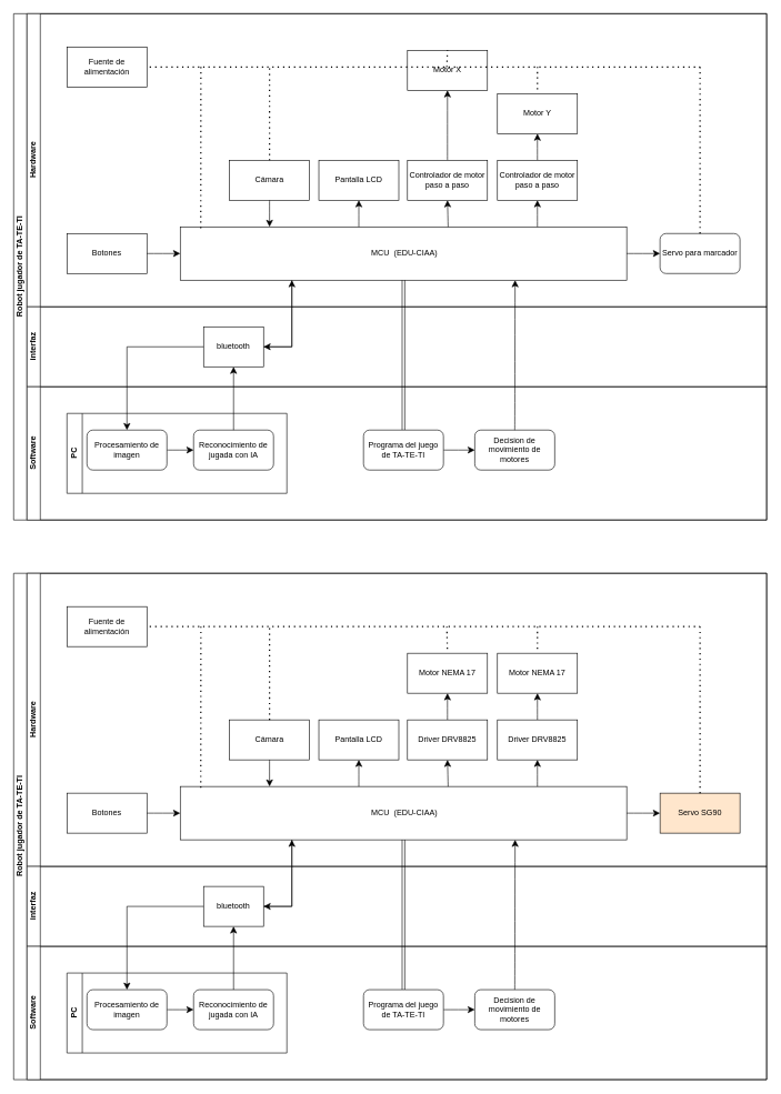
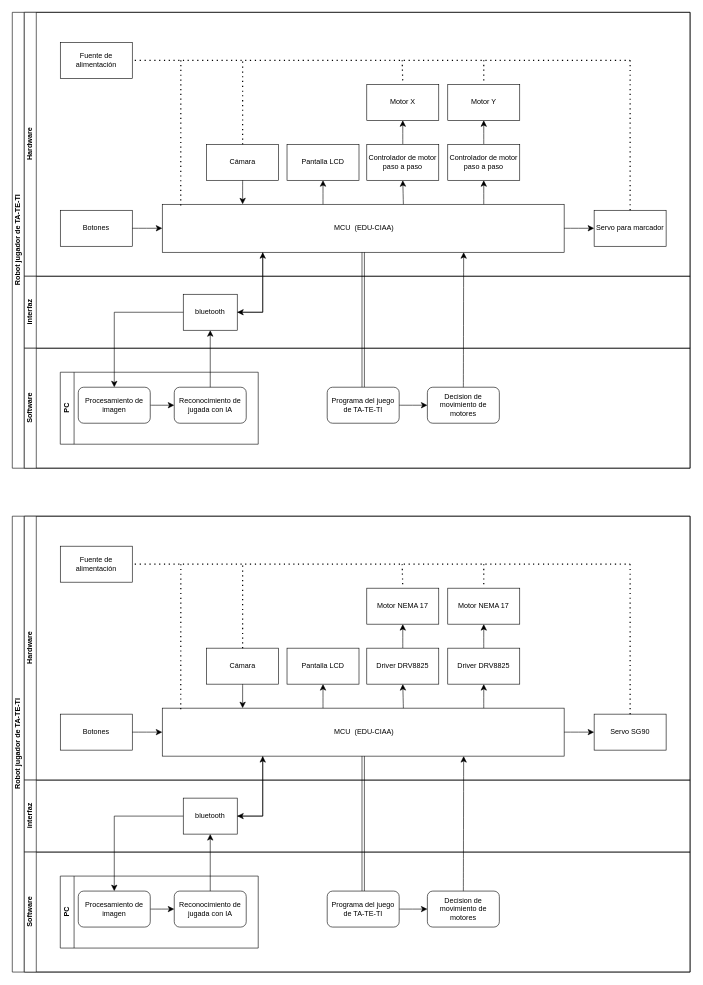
- <mxCell id="7" value="Motor X" style="rounded=0;whiteSpace=wrap;html=1;" parent="3" vertex="1"><mxGeometry x="571" y="55" width="120" height="60" as="geometry" /></mxCell>
+ <mxCell id="7" value="Motor X" style="rounded=0;whiteSpace=wrap;html=1;" parent="3" vertex="1"><mxGeometry x="571" y="120" width="120" height="60" as="geometry" /></mxCell>
- <mxCell id="23" value="Servo para marcador" style="whiteSpace=wrap;html=1;rounded=1;" parent="17" vertex="1"><mxGeometry x="950" y="-230" width="120" height="60" as="geometry" /></mxCell>
+ <mxCell id="23" value="Servo para marcador" style="whiteSpace=wrap;html=1;" parent="17" vertex="1"><mxGeometry x="950" y="-230" width="120" height="60" as="geometry" /></mxCell>
- <mxCell id="65" value="Servo SG90" style="whiteSpace=wrap;html=1;fillColor=#ffe6cc;" vertex="1" parent="59"><mxGeometry x="950" y="-230" width="120" height="60" as="geometry" /></mxCell>
+ <mxCell id="65" value="Servo SG90" style="whiteSpace=wrap;html=1;" vertex="1" parent="59"><mxGeometry x="950" y="-230" width="120" height="60" as="geometry" /></mxCell>
